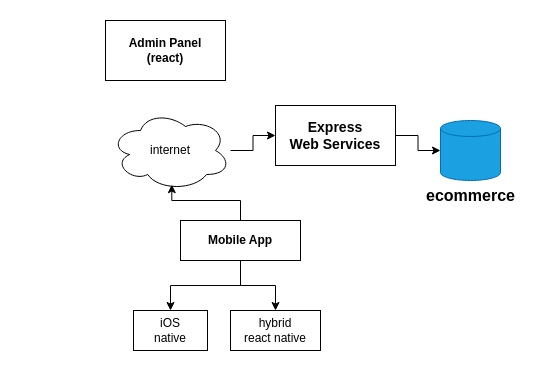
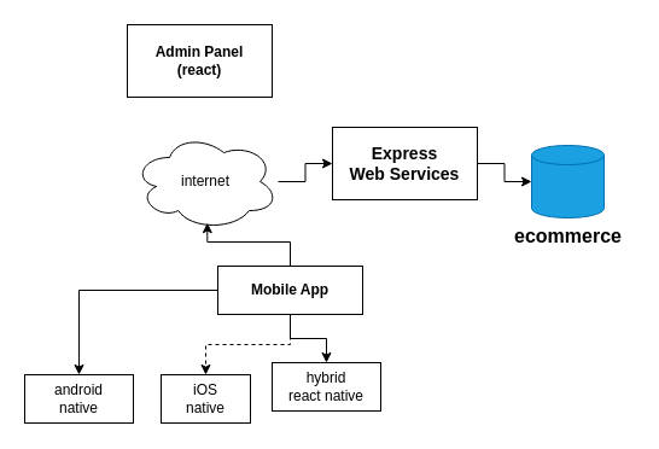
+ <mxCell id="10" style="edgeStyle=orthogonalEdgeStyle;rounded=0;orthogonalLoop=1;jettySize=auto;html=1;entryX=0.5;entryY=0;entryDx=0;entryDy=0;" parent="1" source="13" target="14" edge="1"><mxGeometry relative="1" as="geometry" /></mxCell>
- <mxCell id="11" style="edgeStyle=orthogonalEdgeStyle;rounded=0;orthogonalLoop=1;jettySize=auto;html=1;" parent="1" source="13" target="15" edge="1"><mxGeometry relative="1" as="geometry" /></mxCell>
+ <mxCell id="11" style="edgeStyle=orthogonalEdgeStyle;rounded=0;orthogonalLoop=1;jettySize=auto;html=1;dashed=1;" parent="1" source="13" target="15" edge="1"><mxGeometry relative="1" as="geometry" /></mxCell>
+ <mxCell id="14" value="android &lt;br&gt;native" style="rounded=0;whiteSpace=wrap;html=1;" parent="1" vertex="1"><mxGeometry x="20" y="310" width="90" height="40" as="geometry" /></mxCell>
- <mxCell id="16" value="hybrid&lt;br&gt;react native" style="rounded=0;whiteSpace=wrap;html=1;" parent="1" vertex="1"><mxGeometry x="230" y="310" width="90" height="40" as="geometry" /></mxCell>
+ <mxCell id="16" value="hybrid&lt;br&gt;react native" style="rounded=0;whiteSpace=wrap;html=1;" parent="1" vertex="1"><mxGeometry x="225" y="300" width="90" height="40" as="geometry" /></mxCell>
